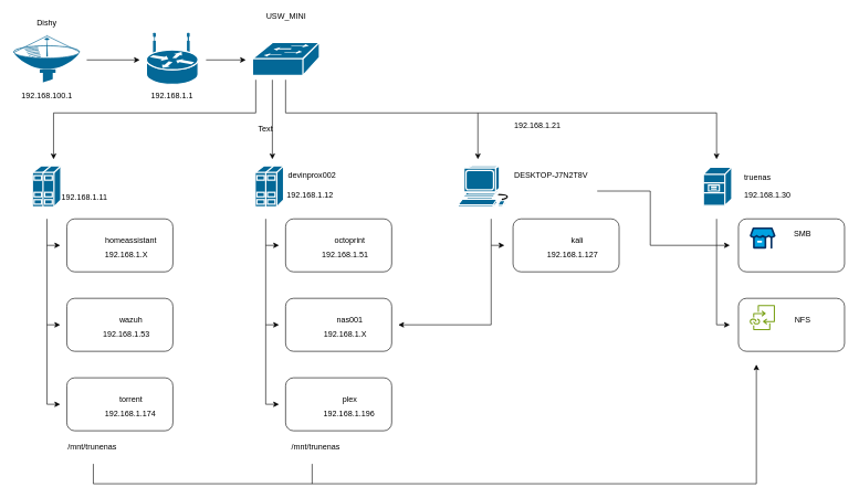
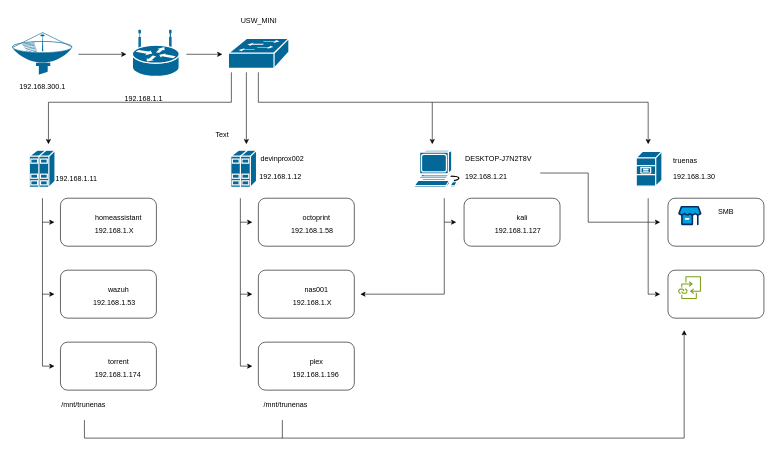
- <mxCell id="41" value="&lt;div&gt;&lt;span style=&quot;white-space: pre; white-space: normal;&quot;&gt;&#09;&lt;/span&gt;&lt;/div&gt;&lt;div&gt;USW_MINI&lt;/div&gt;" style="text;html=1;align=center;verticalAlign=middle;whiteSpace=wrap;rounded=0;" vertex="1" parent="1"><mxGeometry x="400.5" y="10" width="60" height="30" as="geometry" /></mxCell>
+ <mxCell id="41" value="&lt;div&gt;&lt;span style=&quot;white-space: pre; white-space: normal;&quot;&gt;&#09;&lt;/span&gt;&lt;/div&gt;&lt;div&gt;USW_MINI&lt;/div&gt;" style="text;html=1;align=center;verticalAlign=middle;whiteSpace=wrap;rounded=0;" vertex="1" parent="1"><mxGeometry x="400.5" y="20" width="60" height="30" as="geometry" /></mxCell>
- <mxCell id="58" value="Dishy" style="text;html=1;align=center;verticalAlign=middle;whiteSpace=wrap;rounded=0;" vertex="1" parent="1"><mxGeometry x="40" y="20" width="60" height="30" as="geometry" /></mxCell>
- <mxCell id="59" value="192.168.100.1" style="text;html=1;align=center;verticalAlign=middle;whiteSpace=wrap;rounded=0;" vertex="1" parent="1"><mxGeometry x="40" y="130" width="60" height="30" as="geometry" /></mxCell>
+ <mxCell id="59" value="192.168.300.1" style="text;html=1;align=center;verticalAlign=middle;whiteSpace=wrap;rounded=0;" vertex="1" parent="1"><mxGeometry x="40" y="130" width="60" height="30" as="geometry" /></mxCell>
- <mxCell id="56" value="192.168.1.1" style="text;html=1;align=center;verticalAlign=middle;whiteSpace=wrap;rounded=0;" vertex="1" parent="1"><mxGeometry x="229" y="130" width="60" height="30" as="geometry" /></mxCell>
+ <mxCell id="56" value="192.168.1.1" style="text;html=1;align=center;verticalAlign=middle;whiteSpace=wrap;rounded=0;" vertex="1" parent="1"><mxGeometry x="209" y="150" width="60" height="30" as="geometry" /></mxCell>
- <mxCell id="50" value="192.168.1.21" style="text;html=1;align=left;verticalAlign=middle;whiteSpace=wrap;rounded=0;" vertex="1" parent="1"><mxGeometry x="773" y="175" width="60" height="30" as="geometry" /></mxCell>
+ <mxCell id="50" value="192.168.1.21" style="text;html=1;align=left;verticalAlign=middle;whiteSpace=wrap;rounded=0;" vertex="1" parent="1"><mxGeometry x="773" y="280" width="60" height="30" as="geometry" /></mxCell>
- <mxCell id="57" value="Text" style="text;html=1;align=center;verticalAlign=middle;whiteSpace=wrap;rounded=0;" vertex="1" parent="1"><mxGeometry x="370" y="180" width="60" height="30" as="geometry" /></mxCell>
+ <mxCell id="57" value="Text" style="text;html=1;align=center;verticalAlign=middle;whiteSpace=wrap;rounded=0;" vertex="1" parent="1"><mxGeometry x="340" y="210" width="60" height="30" as="geometry" /></mxCell>
- <mxCell id="32" value="192.168.1.51" style="text;html=1;align=center;verticalAlign=middle;whiteSpace=wrap;rounded=0;" vertex="1" parent="1"><mxGeometry x="490" y="370" width="60" height="30" as="geometry" /></mxCell>
+ <mxCell id="32" value="192.168.1.58" style="text;html=1;align=center;verticalAlign=middle;whiteSpace=wrap;rounded=0;" vertex="1" parent="1"><mxGeometry x="490" y="370" width="60" height="30" as="geometry" /></mxCell>
- <mxCell id="69" value="NFS" style="text;html=1;align=center;verticalAlign=middle;whiteSpace=wrap;rounded=0;" vertex="1" parent="1"><mxGeometry x="1180" y="468" width="60" height="30" as="geometry" /></mxCell>
